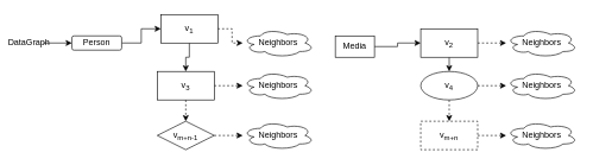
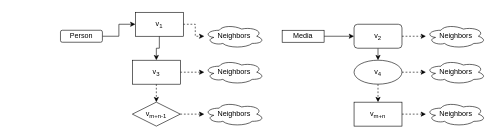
- <mxCell id="29" value="DataGraph" style="text;html=1;strokeColor=none;fillColor=none;align=center;verticalAlign=middle;whiteSpace=wrap;rounded=0;" vertex="1" parent="1"><mxGeometry x="20" y="50" width="40" height="20" as="geometry" /></mxCell>
- <mxCell id="28" value="" style="edgeStyle=orthogonalEdgeStyle;rounded=0;orthogonalLoop=1;jettySize=auto;html=1;" edge="1" parent="1" source="29" target="6"><mxGeometry relative="1" as="geometry" /></mxCell>
- <mxCell id="17" value="v&lt;sub&gt;2&lt;/sub&gt;" style="rounded=0;whiteSpace=wrap;html=1;" vertex="1" parent="1"><mxGeometry x="590" y="40" width="80" height="40" as="geometry" /></mxCell>
+ <mxCell id="17" value="v&lt;sub&gt;2&lt;/sub&gt;" style="whiteSpace=wrap;html=1;rounded=1;" vertex="1" parent="1"><mxGeometry x="590" y="40" width="80" height="40" as="geometry" /></mxCell>
- <mxCell id="19" value="Media" style="rounded=0;whiteSpace=wrap;html=1;" vertex="1" parent="1"><mxGeometry x="470" y="50" width="55" height="30" as="geometry" /></mxCell>
+ <mxCell id="19" value="Media" style="rounded=0;whiteSpace=wrap;html=1;" vertex="1" parent="1"><mxGeometry x="470" y="50" width="70" height="20" as="geometry" /></mxCell>
- <mxCell id="24" value="v&lt;sub&gt;m+n&lt;/sub&gt;" style="rounded=0;whiteSpace=wrap;html=1;dashed=1;" vertex="1" parent="1"><mxGeometry x="590" y="170" width="80" height="40" as="geometry" /></mxCell>
+ <mxCell id="24" value="v&lt;sub&gt;m+n&lt;/sub&gt;" style="rounded=0;whiteSpace=wrap;html=1;" vertex="1" parent="1"><mxGeometry x="590" y="170" width="80" height="40" as="geometry" /></mxCell>
